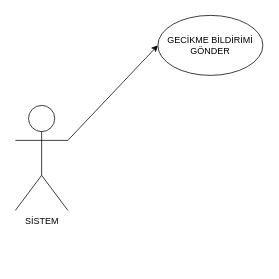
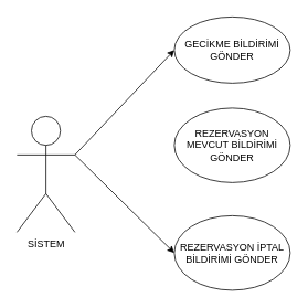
+ <mxCell id="4" value="&lt;font style=&quot;vertical-align: inherit&quot;&gt;&lt;font style=&quot;vertical-align: inherit&quot;&gt;&lt;font style=&quot;vertical-align: inherit&quot;&gt;&lt;font style=&quot;vertical-align: inherit&quot;&gt;REZERVASYON MEVCUT BİLDİRİMİ GÖNDER&lt;/font&gt;&lt;/font&gt;&lt;/font&gt;&lt;/font&gt;" style="ellipse;whiteSpace=wrap;html=1;" vertex="1" parent="1"><mxGeometry x="210" y="130" width="140" height="90" as="geometry" /></mxCell>
+ <mxCell id="7" value="" style="endArrow=classic;html=1;rounded=0;exitX=1;exitY=0.333;exitDx=0;exitDy=0;exitPerimeter=0;entryX=0;entryY=0.5;entryDx=0;entryDy=0;" edge="1" parent="1" source="2" target="3"><mxGeometry width="50" height="50" relative="1" as="geometry"><mxPoint x="140" y="300" as="sourcePoint" /><mxPoint x="190" y="250" as="targetPoint" /></mxGeometry></mxCell>
+ <mxCell id="3" value="&lt;font style=&quot;vertical-align: inherit&quot;&gt;&lt;font style=&quot;vertical-align: inherit&quot;&gt;REZERVASYON İPTAL BİLDİRİMİ GÖNDER&lt;/font&gt;&lt;/font&gt;" style="ellipse;whiteSpace=wrap;html=1;" vertex="1" parent="1"><mxGeometry x="210" y="260" width="140" height="90" as="geometry" /></mxCell>
